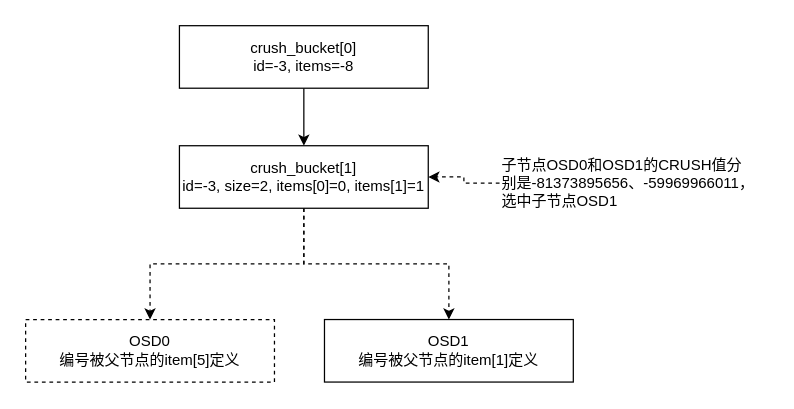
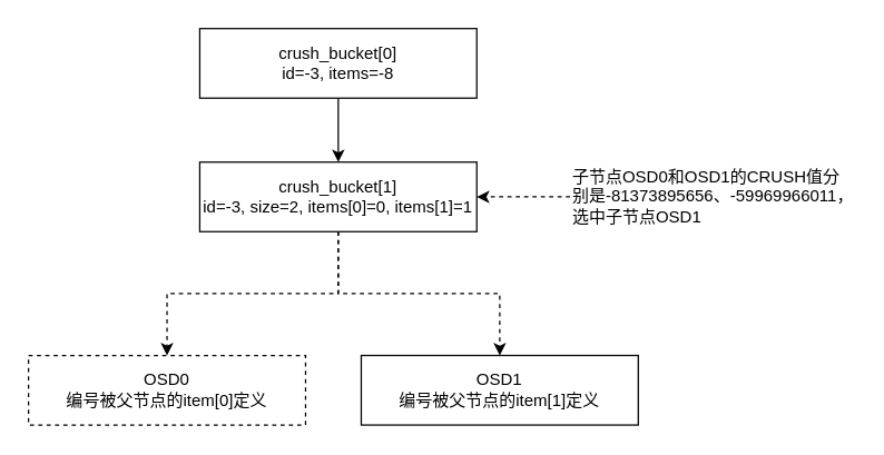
- <mxCell id="10" value="子节点OSD0和OSD1的CRUSH值分别是-81373895656、-59969966011，选中子节点OSD1" style="text;html=1;strokeColor=none;fillColor=none;align=left;verticalAlign=middle;whiteSpace=wrap;rounded=0;dashed=1;" vertex="1" parent="1"><mxGeometry x="399" y="127.5" width="204" height="37" as="geometry" /></mxCell>
+ <mxCell id="10" value="子节点OSD0和OSD1的CRUSH值分别是-81373895656、-59969966011，选中子节点OSD1" style="text;html=1;strokeColor=none;fillColor=none;align=left;verticalAlign=middle;whiteSpace=wrap;rounded=0;dashed=1;" vertex="1" parent="1"><mxGeometry x="409" y="122.5" width="204" height="37" as="geometry" /></mxCell>
- <mxCell id="4" value="OSD0&lt;br&gt;编号被父节点的item[5]定义" style="rounded=0;whiteSpace=wrap;html=1;dashed=1;" vertex="1" parent="1"><mxGeometry x="20" y="255" width="199" height="50" as="geometry" /></mxCell>
+ <mxCell id="4" value="OSD0&lt;br&gt;编号被父节点的item[0]定义" style="rounded=0;whiteSpace=wrap;html=1;dashed=1;" vertex="1" parent="1"><mxGeometry x="20" y="255" width="199" height="50" as="geometry" /></mxCell>
